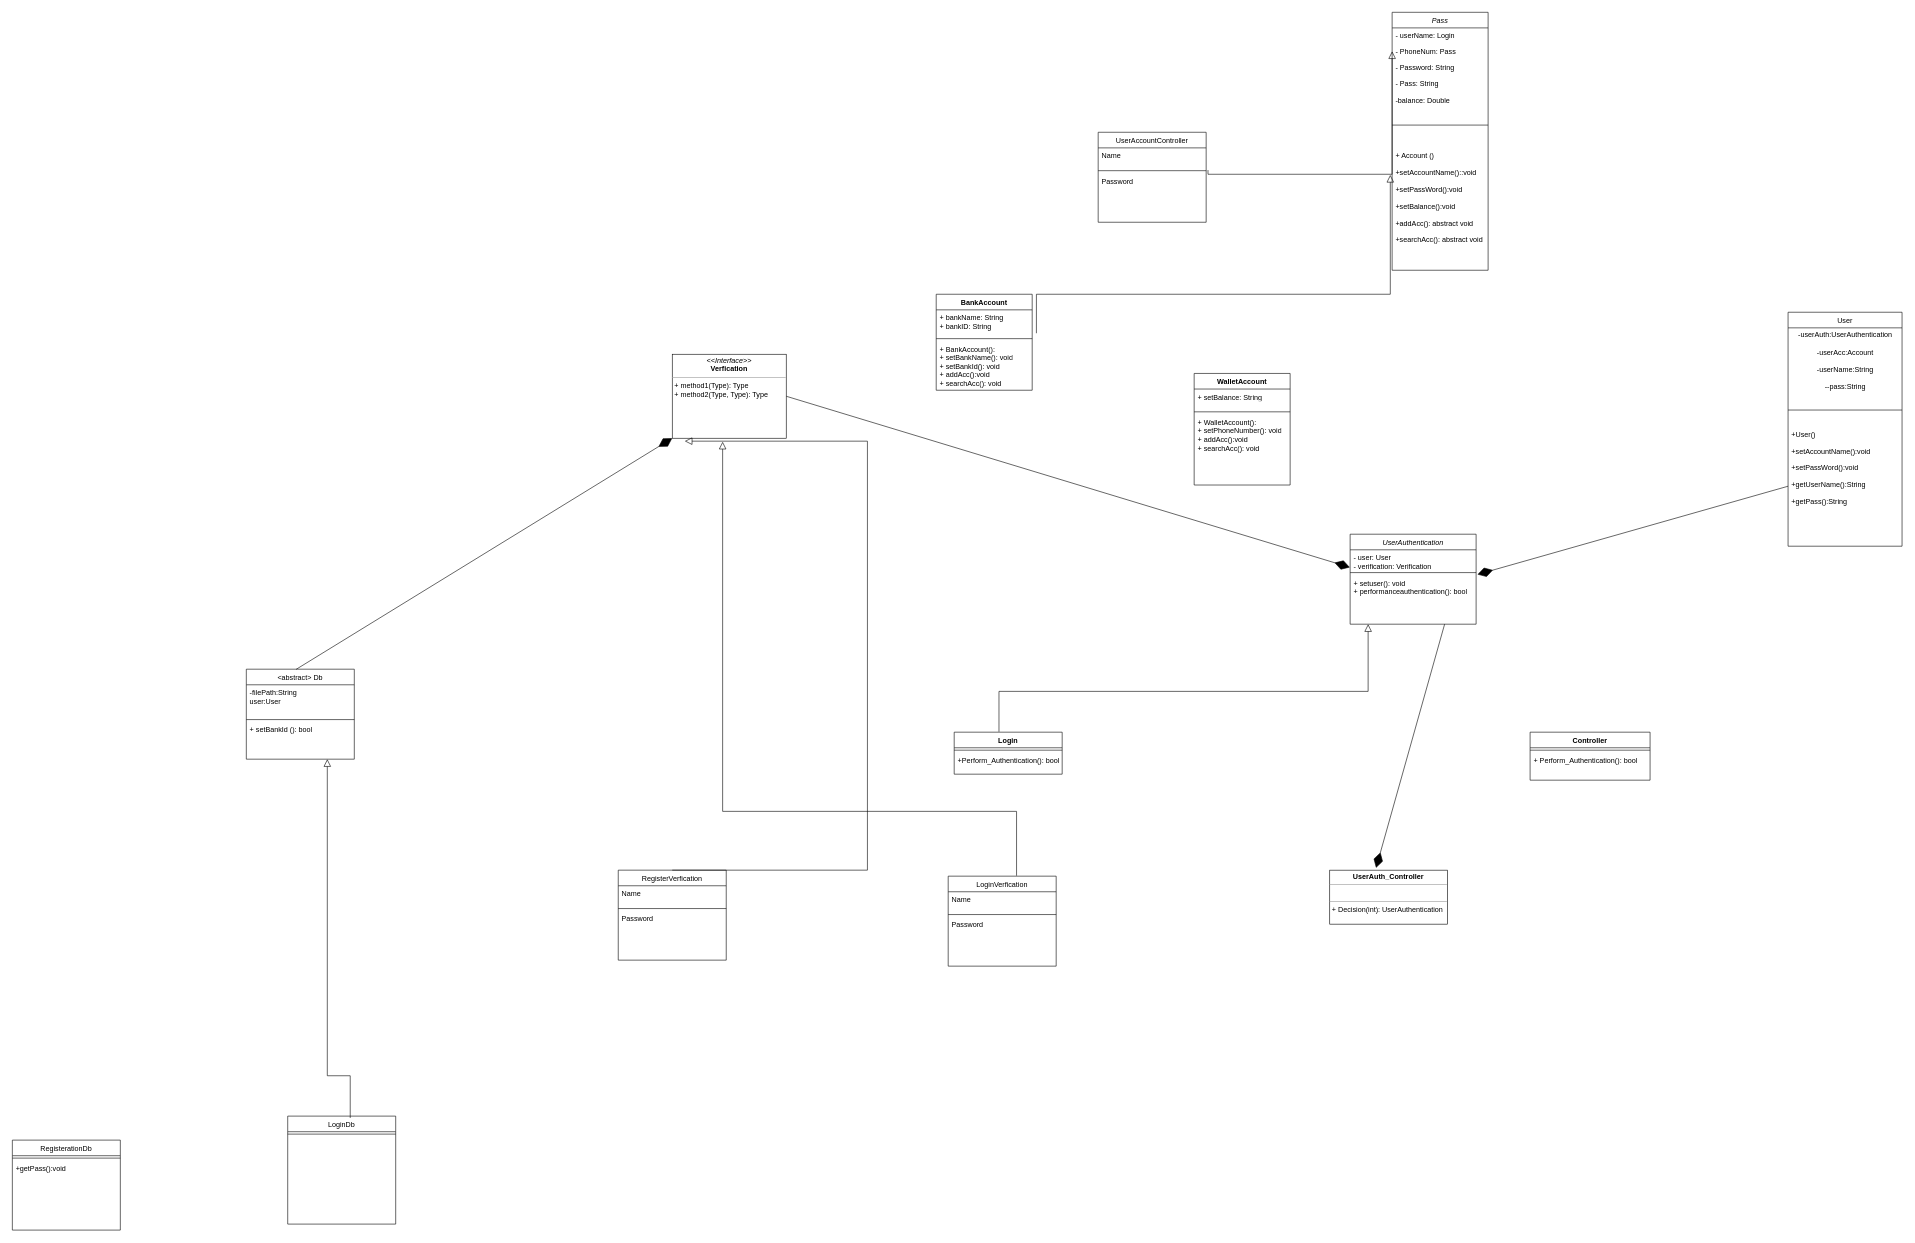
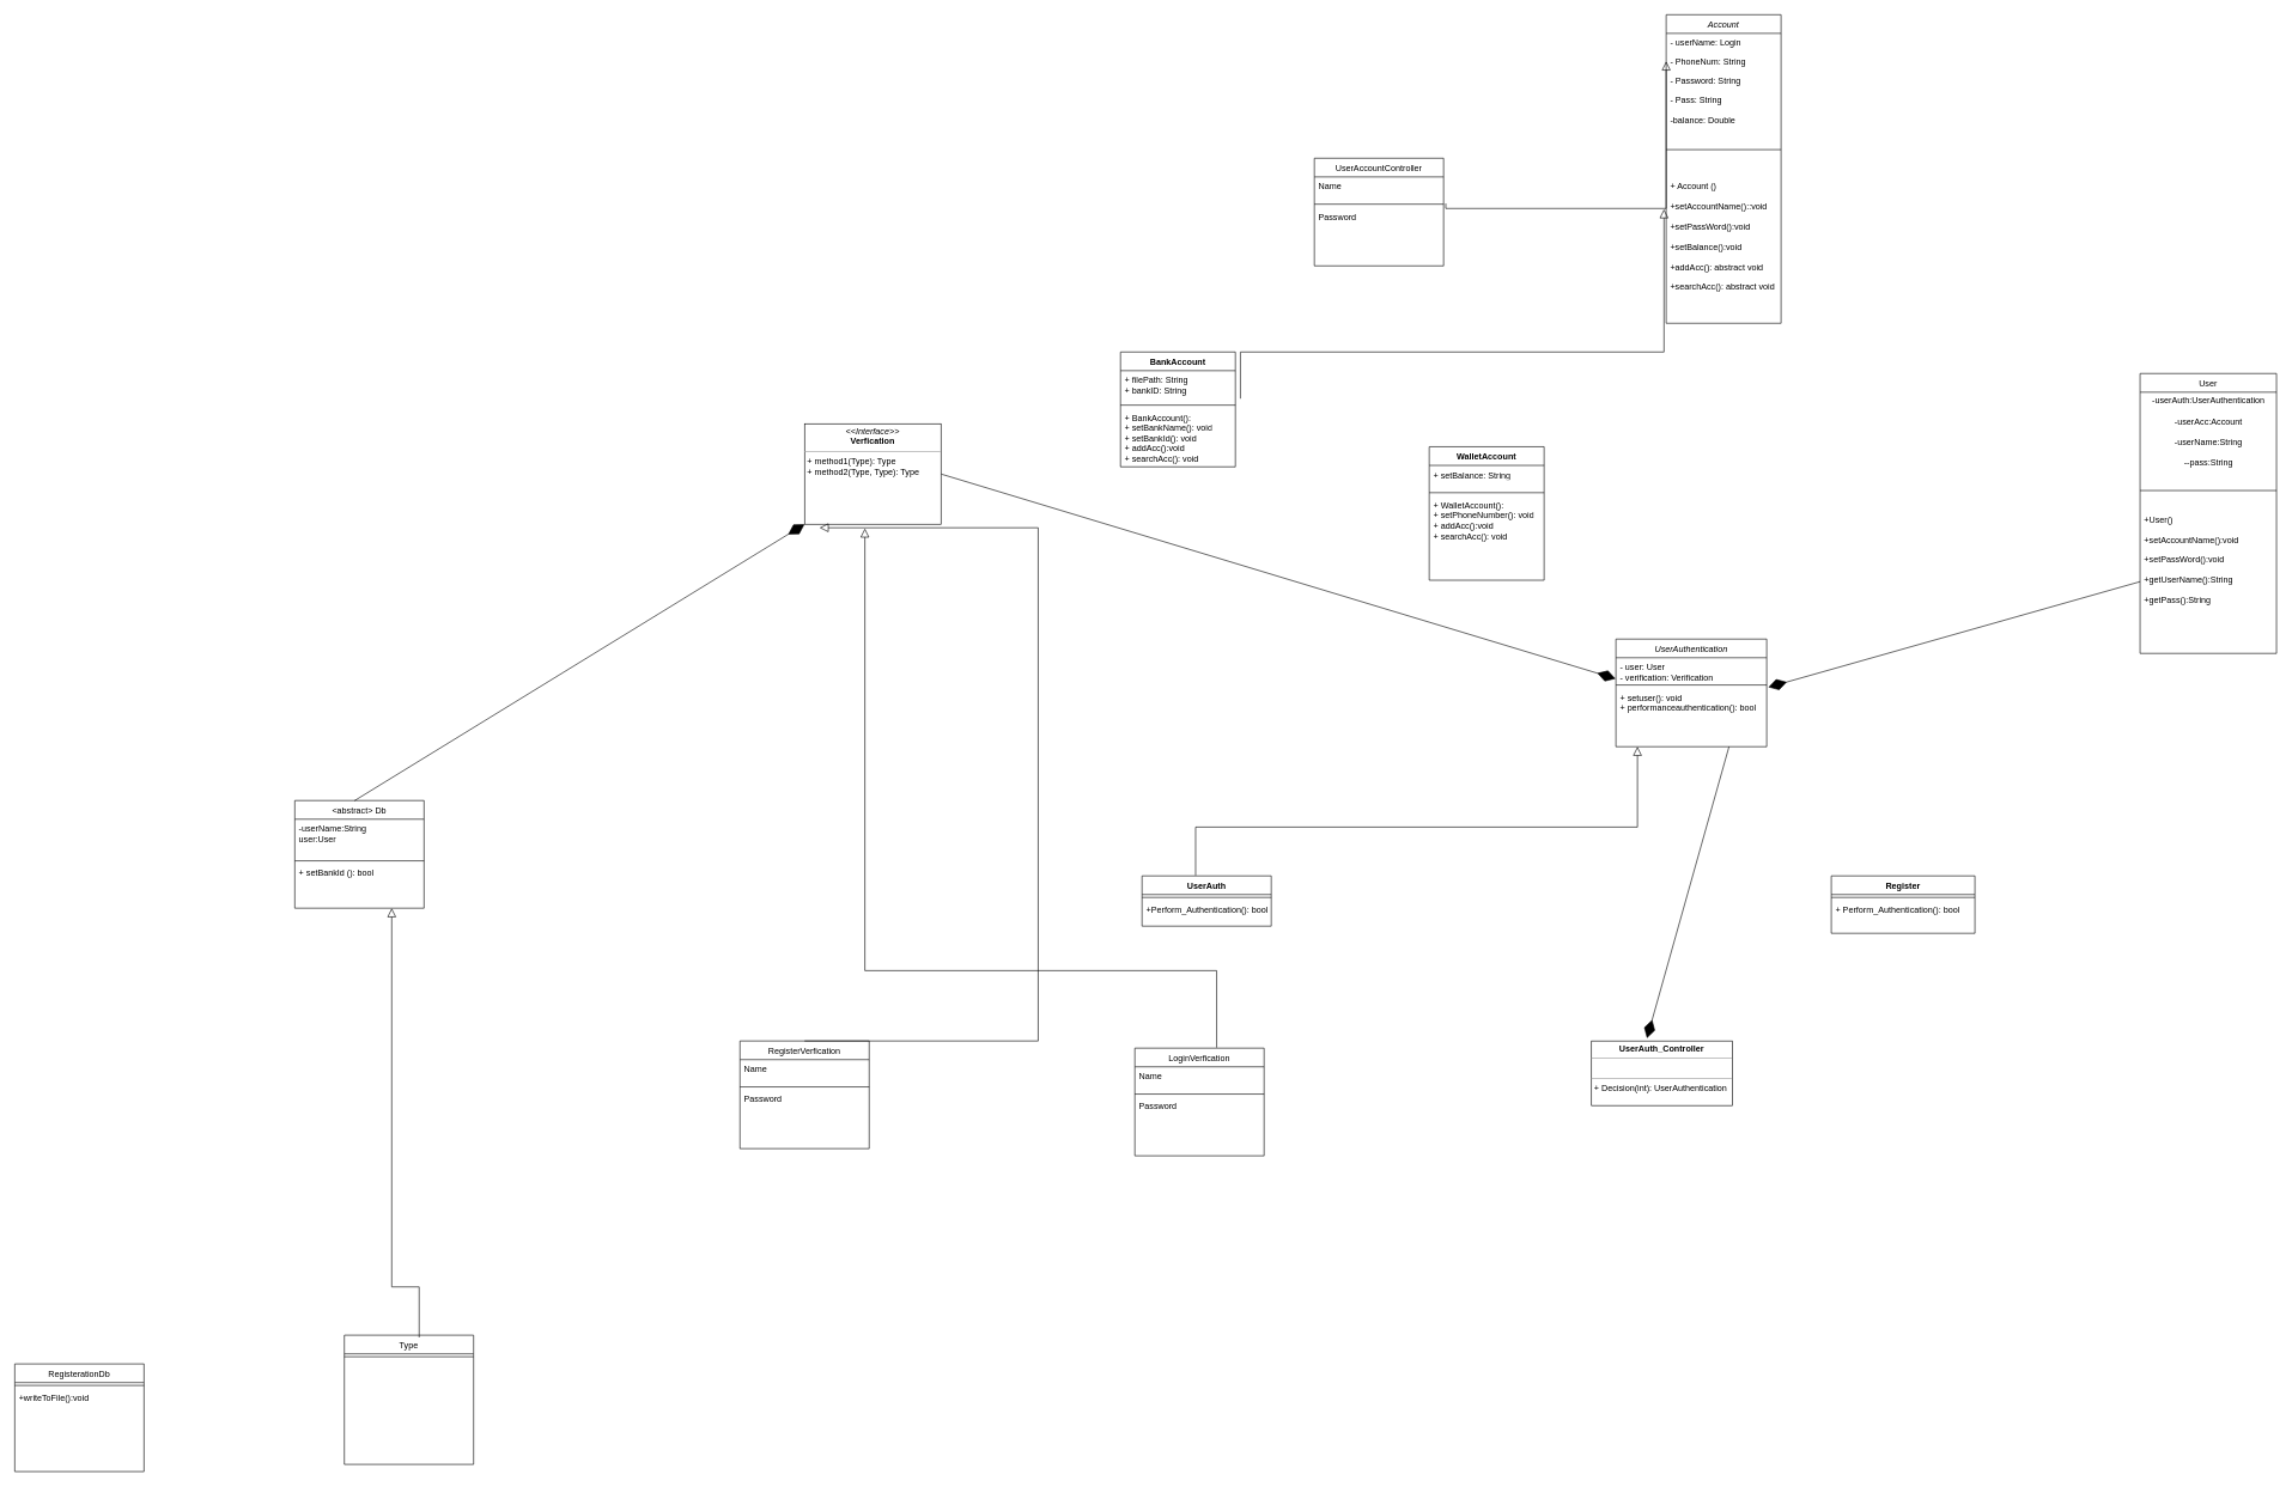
- <mxCell id="2" value="Pass" style="swimlane;fontStyle=2;align=center;verticalAlign=top;childLayout=stackLayout;horizontal=1;startSize=26;horizontalStack=0;resizeParent=1;resizeLast=0;collapsible=1;marginBottom=0;rounded=0;shadow=0;strokeWidth=1;" parent="1" vertex="1"><mxGeometry x="2320" y="20" width="160" height="430" as="geometry"><mxRectangle x="220" y="120" width="160" height="26" as="alternateBounds" /></mxGeometry></mxCell>
+ <mxCell id="2" value="Account" style="swimlane;fontStyle=2;align=center;verticalAlign=top;childLayout=stackLayout;horizontal=1;startSize=26;horizontalStack=0;resizeParent=1;resizeLast=0;collapsible=1;marginBottom=0;rounded=0;shadow=0;strokeWidth=1;" parent="1" vertex="1"><mxGeometry x="2320" y="20" width="160" height="430" as="geometry"><mxRectangle x="220" y="120" width="160" height="26" as="alternateBounds" /></mxGeometry></mxCell>
- <mxCell id="4" value="- PhoneNum: Pass" style="text;align=left;verticalAlign=top;spacingLeft=4;spacingRight=4;overflow=hidden;rotatable=0;points=[[0,0.5],[1,0.5]];portConstraint=eastwest;rounded=0;shadow=0;html=0;" parent="2" vertex="1"><mxGeometry y="52" width="160" height="26" as="geometry" /></mxCell>
+ <mxCell id="4" value="- PhoneNum: String" style="text;align=left;verticalAlign=top;spacingLeft=4;spacingRight=4;overflow=hidden;rotatable=0;points=[[0,0.5],[1,0.5]];portConstraint=eastwest;rounded=0;shadow=0;html=0;" parent="2" vertex="1"><mxGeometry y="52" width="160" height="26" as="geometry" /></mxCell>
- <mxCell id="40" value="+ bankName: String&lt;br&gt;+ bankID: String" style="text;strokeColor=none;fillColor=none;align=left;verticalAlign=top;spacingLeft=4;spacingRight=4;overflow=hidden;rotatable=0;points=[[0,0.5],[1,0.5]];portConstraint=eastwest;whiteSpace=wrap;html=1;" vertex="1" parent="39"><mxGeometry y="26" width="160" height="44" as="geometry" /></mxCell>
+ <mxCell id="40" value="+ filePath: String&lt;br&gt;+ bankID: String" style="text;strokeColor=none;fillColor=none;align=left;verticalAlign=top;spacingLeft=4;spacingRight=4;overflow=hidden;rotatable=0;points=[[0,0.5],[1,0.5]];portConstraint=eastwest;whiteSpace=wrap;html=1;" vertex="1" parent="39"><mxGeometry y="26" width="160" height="44" as="geometry" /></mxCell>
- <mxCell id="45" value="-filePath:String&#10;user:User" style="text;align=left;verticalAlign=top;spacingLeft=4;spacingRight=4;overflow=hidden;rotatable=0;points=[[0,0.5],[1,0.5]];portConstraint=eastwest;" vertex="1" parent="44"><mxGeometry y="26" width="180" height="54" as="geometry" /></mxCell>
+ <mxCell id="45" value="-userName:String&#10;user:User" style="text;align=left;verticalAlign=top;spacingLeft=4;spacingRight=4;overflow=hidden;rotatable=0;points=[[0,0.5],[1,0.5]];portConstraint=eastwest;" vertex="1" parent="44"><mxGeometry y="26" width="180" height="54" as="geometry" /></mxCell>
- <mxCell id="33" value="Login" style="swimlane;fontStyle=1;align=center;verticalAlign=top;childLayout=stackLayout;horizontal=1;startSize=26;horizontalStack=0;resizeParent=1;resizeParentMax=0;resizeLast=0;collapsible=1;marginBottom=0;whiteSpace=wrap;html=1;" vertex="1" parent="1"><mxGeometry x="1590" y="1220" width="180" height="70" as="geometry" /></mxCell>
+ <mxCell id="33" value="UserAuth" style="swimlane;fontStyle=1;align=center;verticalAlign=top;childLayout=stackLayout;horizontal=1;startSize=26;horizontalStack=0;resizeParent=1;resizeParentMax=0;resizeLast=0;collapsible=1;marginBottom=0;whiteSpace=wrap;html=1;" vertex="1" parent="1"><mxGeometry x="1590" y="1220" width="180" height="70" as="geometry" /></mxCell>
- <mxCell id="36" value="Controller" style="swimlane;fontStyle=1;align=center;verticalAlign=top;childLayout=stackLayout;horizontal=1;startSize=26;horizontalStack=0;resizeParent=1;resizeParentMax=0;resizeLast=0;collapsible=1;marginBottom=0;whiteSpace=wrap;html=1;" vertex="1" parent="1"><mxGeometry x="2550" y="1220" width="200" height="80" as="geometry" /></mxCell>
+ <mxCell id="36" value="Register" style="swimlane;fontStyle=1;align=center;verticalAlign=top;childLayout=stackLayout;horizontal=1;startSize=26;horizontalStack=0;resizeParent=1;resizeParentMax=0;resizeLast=0;collapsible=1;marginBottom=0;whiteSpace=wrap;html=1;" vertex="1" parent="1"><mxGeometry x="2550" y="1220" width="200" height="80" as="geometry" /></mxCell>
- <mxCell id="48" value="LoginDb" style="swimlane;fontStyle=0;align=center;verticalAlign=top;childLayout=stackLayout;horizontal=1;startSize=26;horizontalStack=0;resizeParent=1;resizeLast=0;collapsible=1;marginBottom=0;rounded=0;shadow=0;strokeWidth=1;" vertex="1" parent="1"><mxGeometry x="479" y="1860" width="180" height="180" as="geometry"><mxRectangle x="340" y="380" width="170" height="26" as="alternateBounds" /></mxGeometry></mxCell>
+ <mxCell id="48" value="Type" style="swimlane;fontStyle=0;align=center;verticalAlign=top;childLayout=stackLayout;horizontal=1;startSize=26;horizontalStack=0;resizeParent=1;resizeLast=0;collapsible=1;marginBottom=0;rounded=0;shadow=0;strokeWidth=1;" vertex="1" parent="1"><mxGeometry x="479" y="1860" width="180" height="180" as="geometry"><mxRectangle x="340" y="380" width="170" height="26" as="alternateBounds" /></mxGeometry></mxCell>
- <mxCell id="52" value="+getPass():void" style="text;align=left;verticalAlign=top;spacingLeft=4;spacingRight=4;overflow=hidden;rotatable=0;points=[[0,0.5],[1,0.5]];portConstraint=eastwest;" vertex="1" parent="50"><mxGeometry y="34" width="180" height="34" as="geometry" /></mxCell>
+ <mxCell id="52" value="+writeToFile():void" style="text;align=left;verticalAlign=top;spacingLeft=4;spacingRight=4;overflow=hidden;rotatable=0;points=[[0,0.5],[1,0.5]];portConstraint=eastwest;" vertex="1" parent="50"><mxGeometry y="34" width="180" height="34" as="geometry" /></mxCell>
